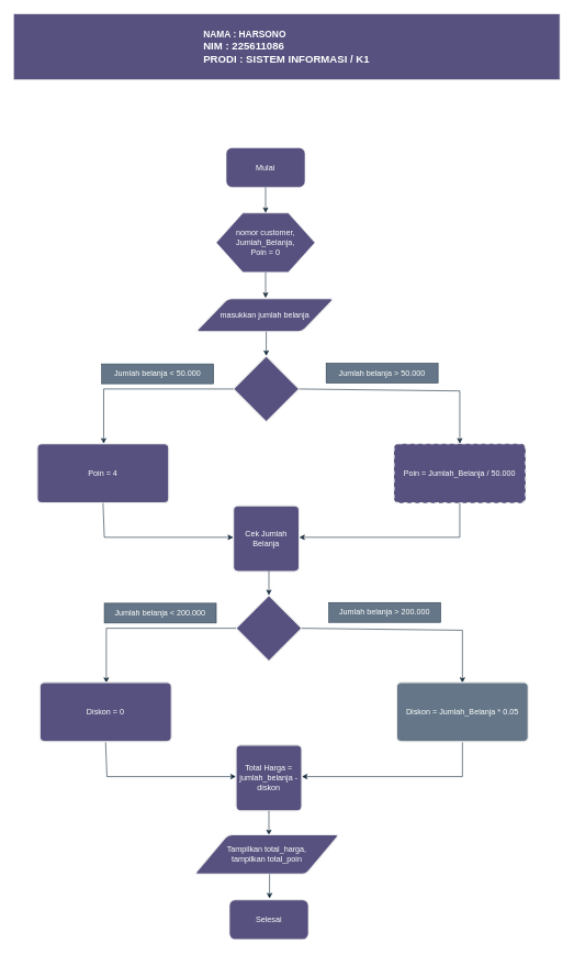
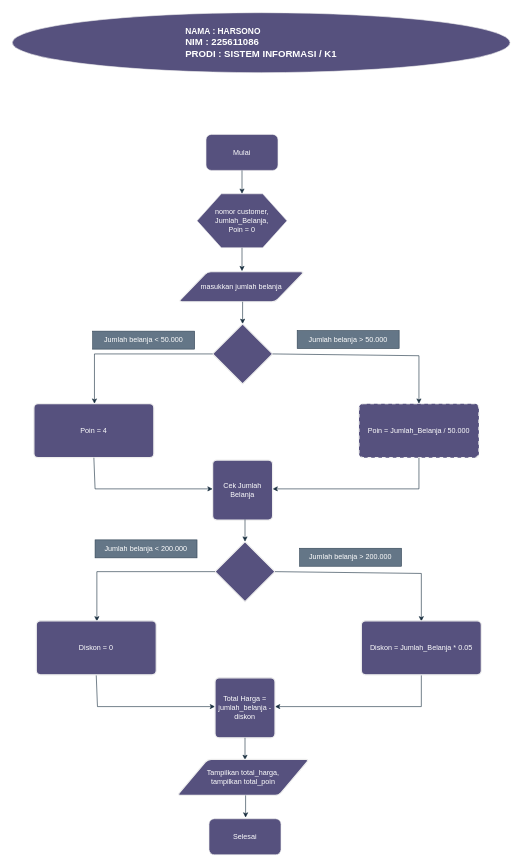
- <mxCell id="35" value="&lt;div style=&quot;text-align: left;&quot;&gt;&lt;span style=&quot;background-color: initial;&quot;&gt;&lt;font style=&quot;font-size: 14px;&quot;&gt;&lt;b style=&quot;&quot;&gt;NAMA : HARSONO&lt;/b&gt;&lt;/font&gt;&lt;/span&gt;&lt;/div&gt;&lt;div style=&quot;text-align: left;&quot;&gt;&lt;span style=&quot;background-color: initial;&quot;&gt;&lt;font size=&quot;3&quot;&gt;&lt;b&gt;NIM : 225611086&lt;/b&gt;&lt;/font&gt;&lt;/span&gt;&lt;/div&gt;&lt;div style=&quot;text-align: left;&quot;&gt;&lt;span style=&quot;background-color: initial;&quot;&gt;&lt;font size=&quot;3&quot;&gt;&lt;b&gt;PRODI : SISTEM INFORMASI / K1&lt;/b&gt;&lt;/font&gt;&lt;/span&gt;&lt;/div&gt;" style="rounded=0;whiteSpace=wrap;html=1;strokeColor=#EEEEEE;fontColor=#FFFFFF;fillColor=#56517E;" parent="1" vertex="1"><mxGeometry x="20" y="20" width="830" height="100" as="geometry" /></mxCell>
+ <mxCell id="35" value="&lt;div style=&quot;text-align: left;&quot;&gt;&lt;span style=&quot;background-color: initial;&quot;&gt;&lt;font style=&quot;font-size: 14px;&quot;&gt;&lt;b style=&quot;&quot;&gt;NAMA : HARSONO&lt;/b&gt;&lt;/font&gt;&lt;/span&gt;&lt;/div&gt;&lt;div style=&quot;text-align: left;&quot;&gt;&lt;span style=&quot;background-color: initial;&quot;&gt;&lt;font size=&quot;3&quot;&gt;&lt;b&gt;NIM : 225611086&lt;/b&gt;&lt;/font&gt;&lt;/span&gt;&lt;/div&gt;&lt;div style=&quot;text-align: left;&quot;&gt;&lt;span style=&quot;background-color: initial;&quot;&gt;&lt;font size=&quot;3&quot;&gt;&lt;b&gt;PRODI : SISTEM INFORMASI / K1&lt;/b&gt;&lt;/font&gt;&lt;/span&gt;&lt;/div&gt;" style="ellipse;whiteSpace=wrap;html=1;strokeColor=#EEEEEE;fontColor=#FFFFFF;fillColor=#56517E;" parent="1" vertex="1"><mxGeometry x="20" y="20" width="830" height="100" as="geometry" /></mxCell>
- <mxCell id="25" value="Jumlah belanja &amp;lt; 200.000" style="text;strokeColor=#314354;align=center;fillColor=#647687;html=1;verticalAlign=middle;whiteSpace=wrap;rounded=0;labelBackgroundColor=none;fontColor=#ffffff;" parent="1" vertex="1"><mxGeometry x="158" y="914" width="170" height="30" as="geometry" /></mxCell>
+ <mxCell id="25" value="Jumlah belanja &amp;lt; 200.000" style="text;strokeColor=#314354;align=center;fillColor=#647687;html=1;verticalAlign=middle;whiteSpace=wrap;rounded=0;labelBackgroundColor=none;fontColor=#ffffff;" parent="1" vertex="1"><mxGeometry x="158" y="899" width="170" height="30" as="geometry" /></mxCell>
- <mxCell id="26" value="Diskon = Jumlah_Belanja * 0.05" style="rounded=1;whiteSpace=wrap;html=1;absoluteArcSize=1;arcSize=14;strokeWidth=2;labelBackgroundColor=none;fillColor=#647687;strokeColor=#EEEEEE;fontColor=#FFFFFF;" parent="1" vertex="1"><mxGeometry x="602" y="1034" width="200" height="90" as="geometry" /></mxCell>
+ <mxCell id="26" value="Diskon = Jumlah_Belanja * 0.05" style="rounded=1;whiteSpace=wrap;html=1;absoluteArcSize=1;arcSize=14;strokeWidth=2;labelBackgroundColor=none;fillColor=#56517E;strokeColor=#EEEEEE;fontColor=#FFFFFF;" parent="1" vertex="1"><mxGeometry x="602" y="1034" width="200" height="90" as="geometry" /></mxCell>
